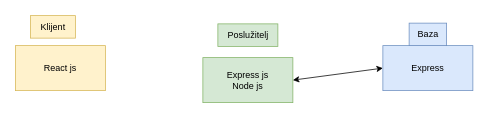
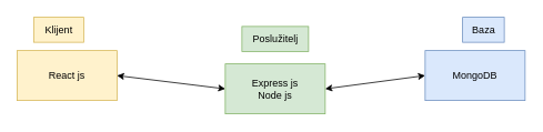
- <mxCell id="7" value="Baza" style="text;html=1;align=center;verticalAlign=middle;resizable=0;points=[];autosize=1;strokeColor=#6c8ebf;fillColor=#dae8fc;" vertex="1" parent="1"><mxGeometry x="545" y="30" width="50" height="30" as="geometry" /></mxCell>
+ <mxCell id="7" value="Baza" style="text;html=1;align=center;verticalAlign=middle;resizable=0;points=[];autosize=1;strokeColor=#6c8ebf;fillColor=#dae8fc;" vertex="1" parent="1"><mxGeometry x="555" y="20" width="50" height="30" as="geometry" /></mxCell>
- <mxCell id="4" value="Express" style="rounded=0;whiteSpace=wrap;html=1;fillColor=#dae8fc;strokeColor=#6c8ebf;" vertex="1" parent="1"><mxGeometry x="510" y="60" width="120" height="60" as="geometry" /></mxCell>
+ <mxCell id="4" value="MongoDB" style="rounded=0;whiteSpace=wrap;html=1;fillColor=#dae8fc;strokeColor=#6c8ebf;" vertex="1" parent="1"><mxGeometry x="510" y="60" width="120" height="60" as="geometry" /></mxCell>
+ <mxCell id="8" value="" style="endArrow=classic;startArrow=classic;html=1;rounded=0;exitX=1;exitY=0.5;exitDx=0;exitDy=0;entryX=0;entryY=0.5;entryDx=0;entryDy=0;" edge="1" parent="1" source="2" target="3"><mxGeometry width="50" height="50" relative="1" as="geometry"><mxPoint x="280" y="170" as="sourcePoint" /><mxPoint x="260" y="90" as="targetPoint" /></mxGeometry></mxCell>
